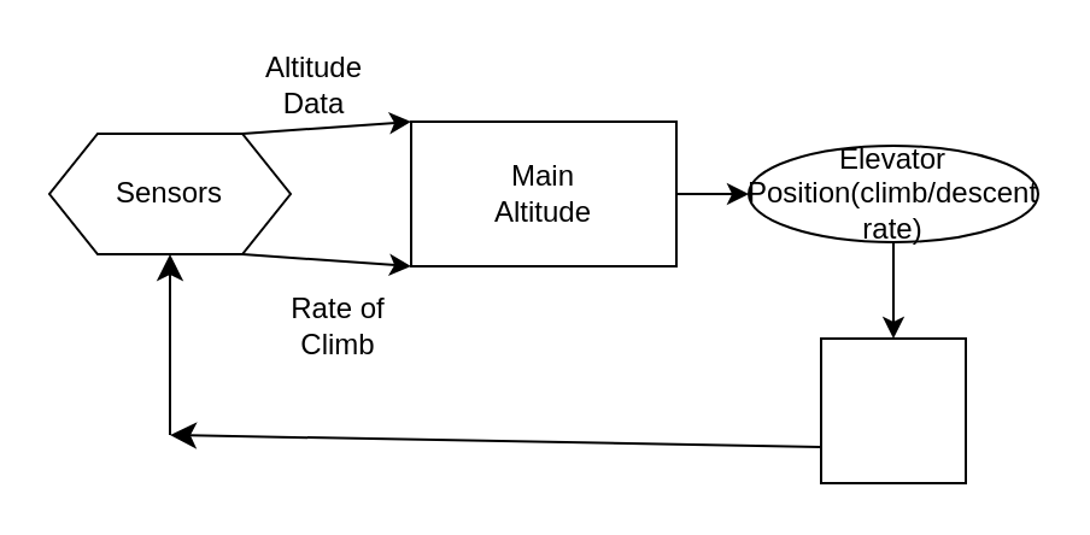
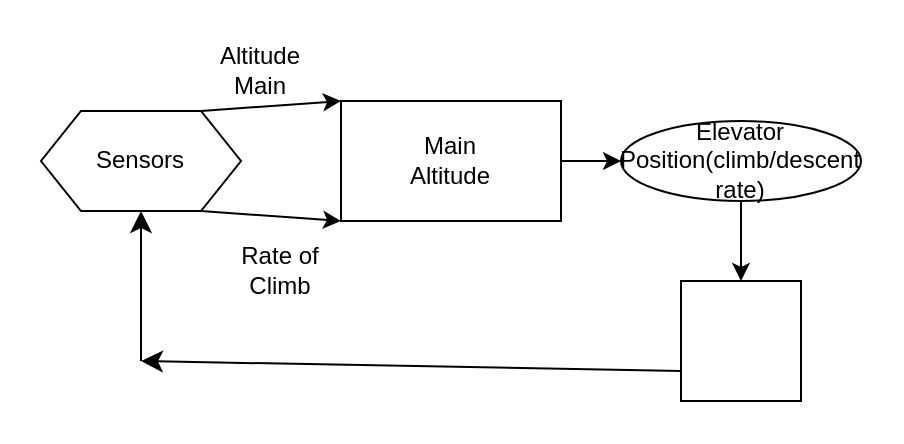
- <mxCell id="10" value="Altitude Data" style="text;html=1;align=center;verticalAlign=middle;whiteSpace=wrap;rounded=0;" parent="1" vertex="1"><mxGeometry x="100" y="20" width="60" height="30" as="geometry" /></mxCell>
+ <mxCell id="10" value="Altitude Main" style="text;html=1;align=center;verticalAlign=middle;whiteSpace=wrap;rounded=0;" parent="1" vertex="1"><mxGeometry x="100" y="20" width="60" height="30" as="geometry" /></mxCell>
